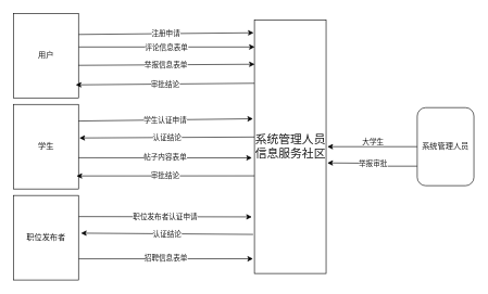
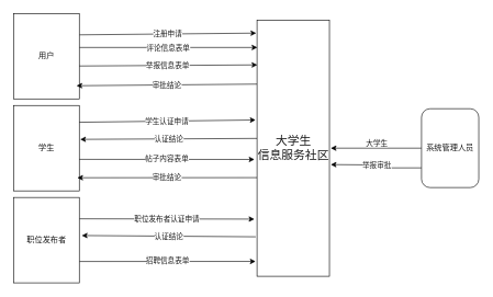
- <mxCell id="19" value="&lt;font style=&quot;font-size: 18px&quot;&gt;系统管理人员&lt;br&gt;信息服务社区&lt;/font&gt;" style="html=1;dashed=0;whitespace=wrap;fontColor=#1A1A1A;" vertex="1" parent="1"><mxGeometry x="390" y="30" width="110" height="390" as="geometry" /></mxCell>
+ <mxCell id="19" value="&lt;font style=&quot;font-size: 18px&quot;&gt;大学生&lt;br&gt;信息服务社区&lt;/font&gt;" style="html=1;dashed=0;whitespace=wrap;fontColor=#1A1A1A;" vertex="1" parent="1"><mxGeometry x="390" y="30" width="110" height="390" as="geometry" /></mxCell>
